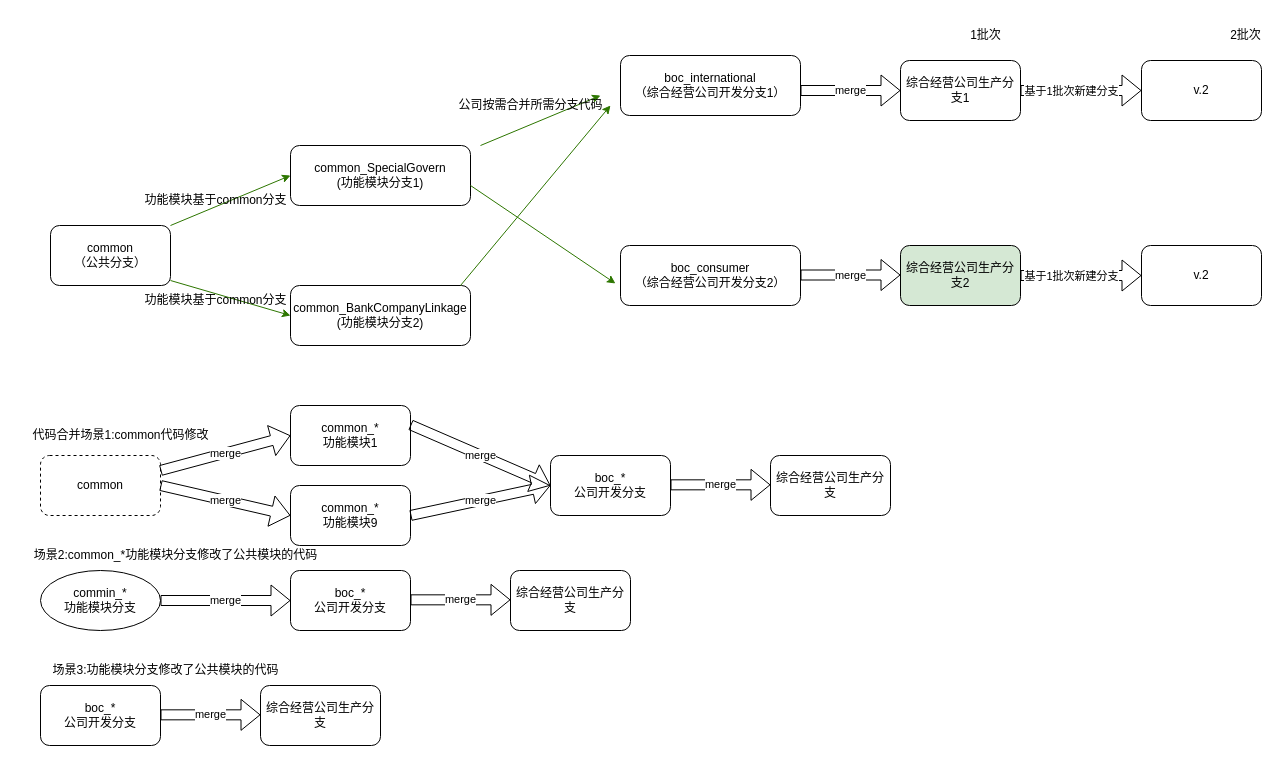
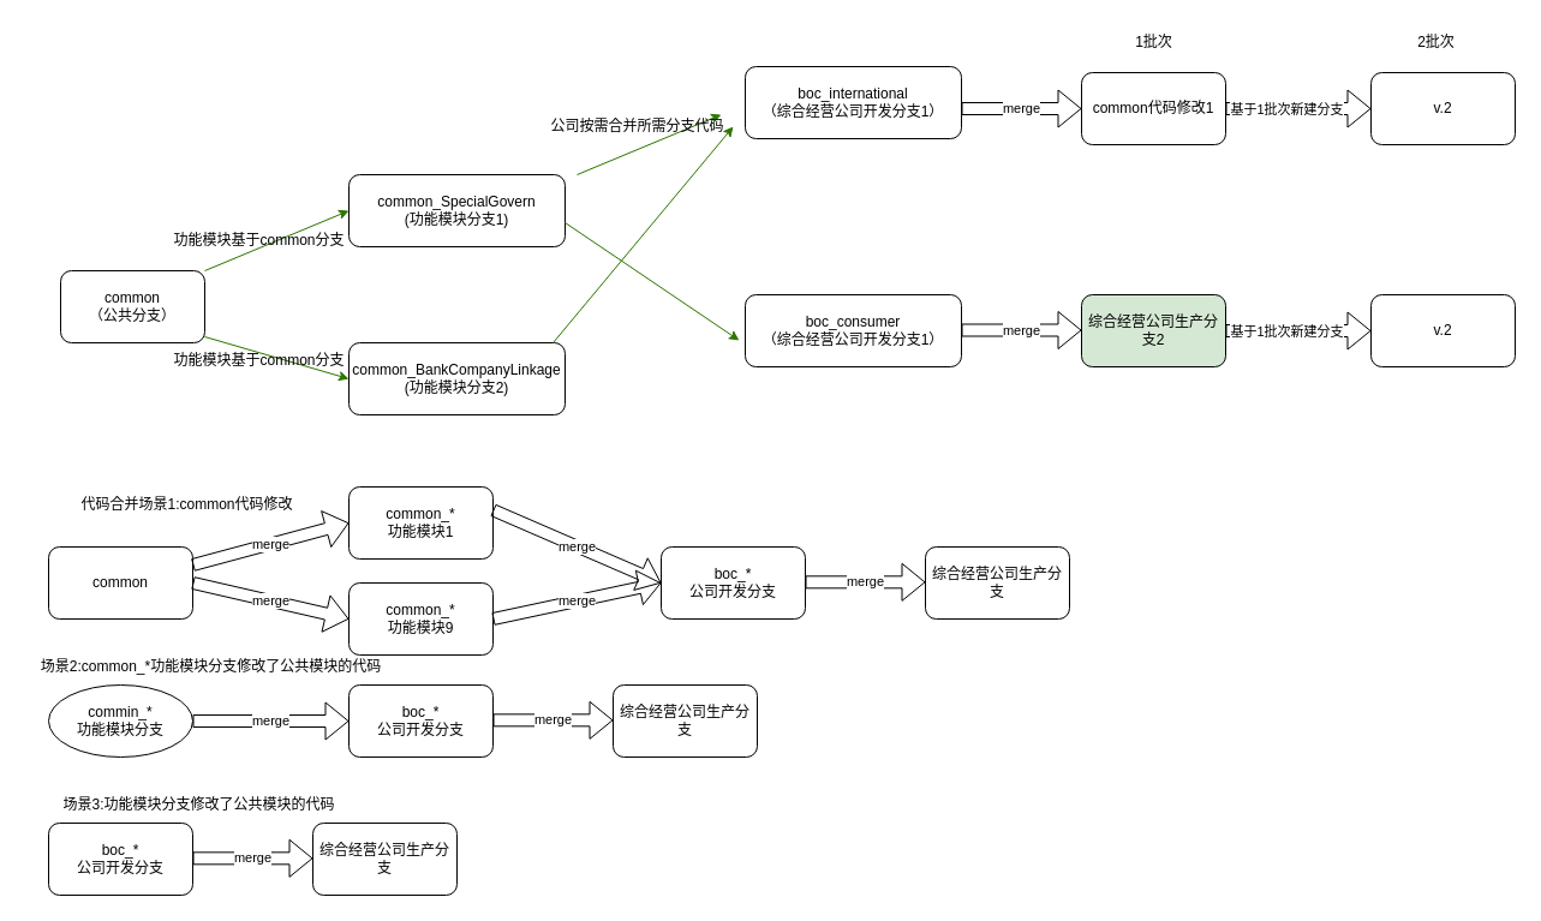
- <mxCell id="40" value="1批次" style="text;html=1;align=center;verticalAlign=middle;resizable=0;points=[];autosize=1;strokeColor=none;fillColor=none;" vertex="1" parent="1"><mxGeometry x="960" y="20" width="50" height="30" as="geometry" /></mxCell>
+ <mxCell id="40" value="1批次" style="text;html=1;align=center;verticalAlign=middle;resizable=0;points=[];autosize=1;strokeColor=none;fillColor=none;" vertex="1" parent="1"><mxGeometry x="935" y="20" width="50" height="30" as="geometry" /></mxCell>
- <mxCell id="41" value="2批次" style="text;html=1;align=center;verticalAlign=middle;resizable=0;points=[];autosize=1;strokeColor=none;fillColor=none;" vertex="1" parent="1"><mxGeometry x="1220" y="20" width="50" height="30" as="geometry" /></mxCell>
+ <mxCell id="41" value="2批次" style="text;html=1;align=center;verticalAlign=middle;resizable=0;points=[];autosize=1;strokeColor=none;fillColor=none;" vertex="1" parent="1"><mxGeometry x="1170" y="20" width="50" height="30" as="geometry" /></mxCell>
- <mxCell id="27" value="综合经营公司生产分支1" style="rounded=1;whiteSpace=wrap;html=1;" parent="1" vertex="1"><mxGeometry x="900" y="60" width="120" height="60" as="geometry" /></mxCell>
+ <mxCell id="27" value="common代码修改1" style="rounded=1;whiteSpace=wrap;html=1;" parent="1" vertex="1"><mxGeometry x="900" y="60" width="120" height="60" as="geometry" /></mxCell>
- <mxCell id="13" value="boc_consumer&lt;br&gt;（综合经营公司开发分支2）" style="rounded=1;whiteSpace=wrap;html=1;" parent="1" vertex="1"><mxGeometry x="620" y="245" width="180" height="60" as="geometry" /></mxCell>
+ <mxCell id="13" value="boc_consumer&lt;br&gt;（综合经营公司开发分支1）" style="rounded=1;whiteSpace=wrap;html=1;" parent="1" vertex="1"><mxGeometry x="620" y="245" width="180" height="60" as="geometry" /></mxCell>
- <mxCell id="15" value="代码合并场景1:common代码修改" style="text;html=1;align=center;verticalAlign=middle;resizable=0;points=[];autosize=1;strokeColor=none;fillColor=none;" parent="1" vertex="1"><mxGeometry y="420" width="200" height="30" as="geometry" x="20" /></mxCell>
+ <mxCell id="15" value="代码合并场景1:common代码修改" style="text;html=1;align=center;verticalAlign=middle;resizable=0;points=[];autosize=1;strokeColor=none;fillColor=none;" parent="1" vertex="1"><mxGeometry x="55" y="405" width="200" height="30" as="geometry" /></mxCell>
- <mxCell id="16" value="common" style="rounded=1;whiteSpace=wrap;html=1;dashed=1;" parent="1" vertex="1"><mxGeometry x="40" y="455" width="120" height="60" as="geometry" /></mxCell>
+ <mxCell id="16" value="common" style="rounded=1;whiteSpace=wrap;html=1;" parent="1" vertex="1"><mxGeometry x="40" y="455" width="120" height="60" as="geometry" /></mxCell>
